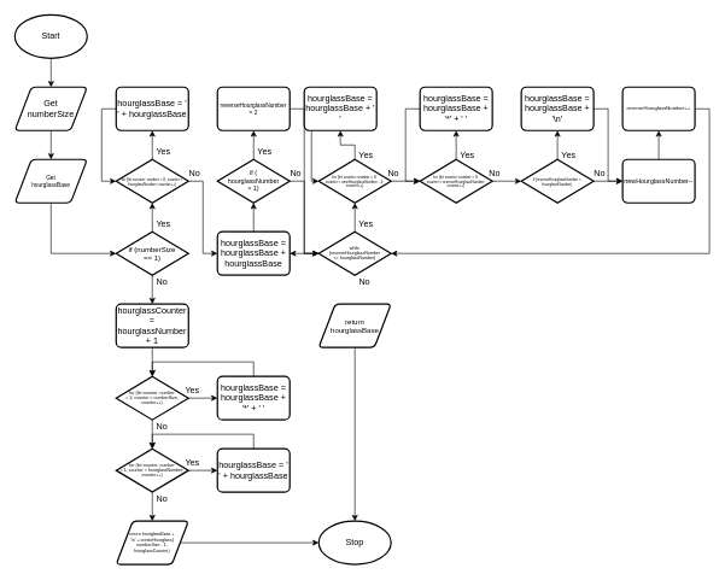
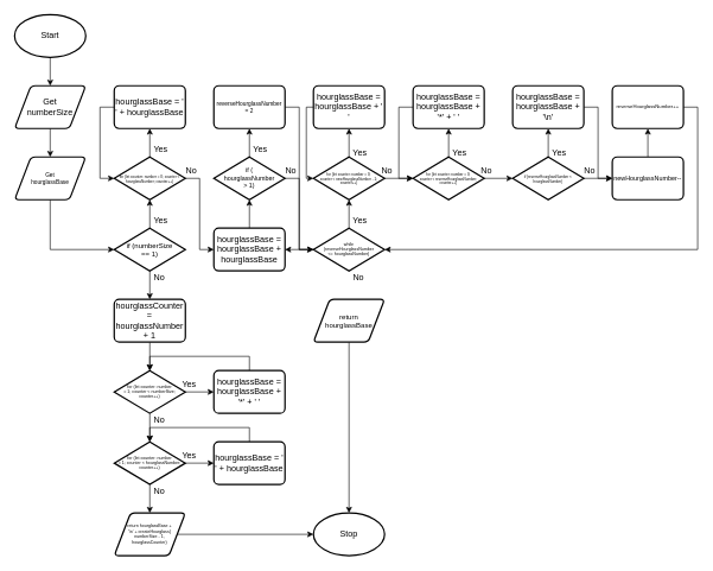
- <mxCell id="37" value="hourglassBase = hourglassBase + ' '" style="rounded=1;whiteSpace=wrap;html=1;absoluteArcSize=1;arcSize=14;strokeWidth=2;" vertex="1" parent="1"><mxGeometry x="420" y="120" width="100" height="60" as="geometry" /></mxCell>
+ <mxCell id="37" value="hourglassBase = hourglassBase + ' '" style="rounded=1;whiteSpace=wrap;html=1;absoluteArcSize=1;arcSize=14;strokeWidth=2;" vertex="1" parent="1"><mxGeometry x="440" y="120" width="100" height="60" as="geometry" /></mxCell>
